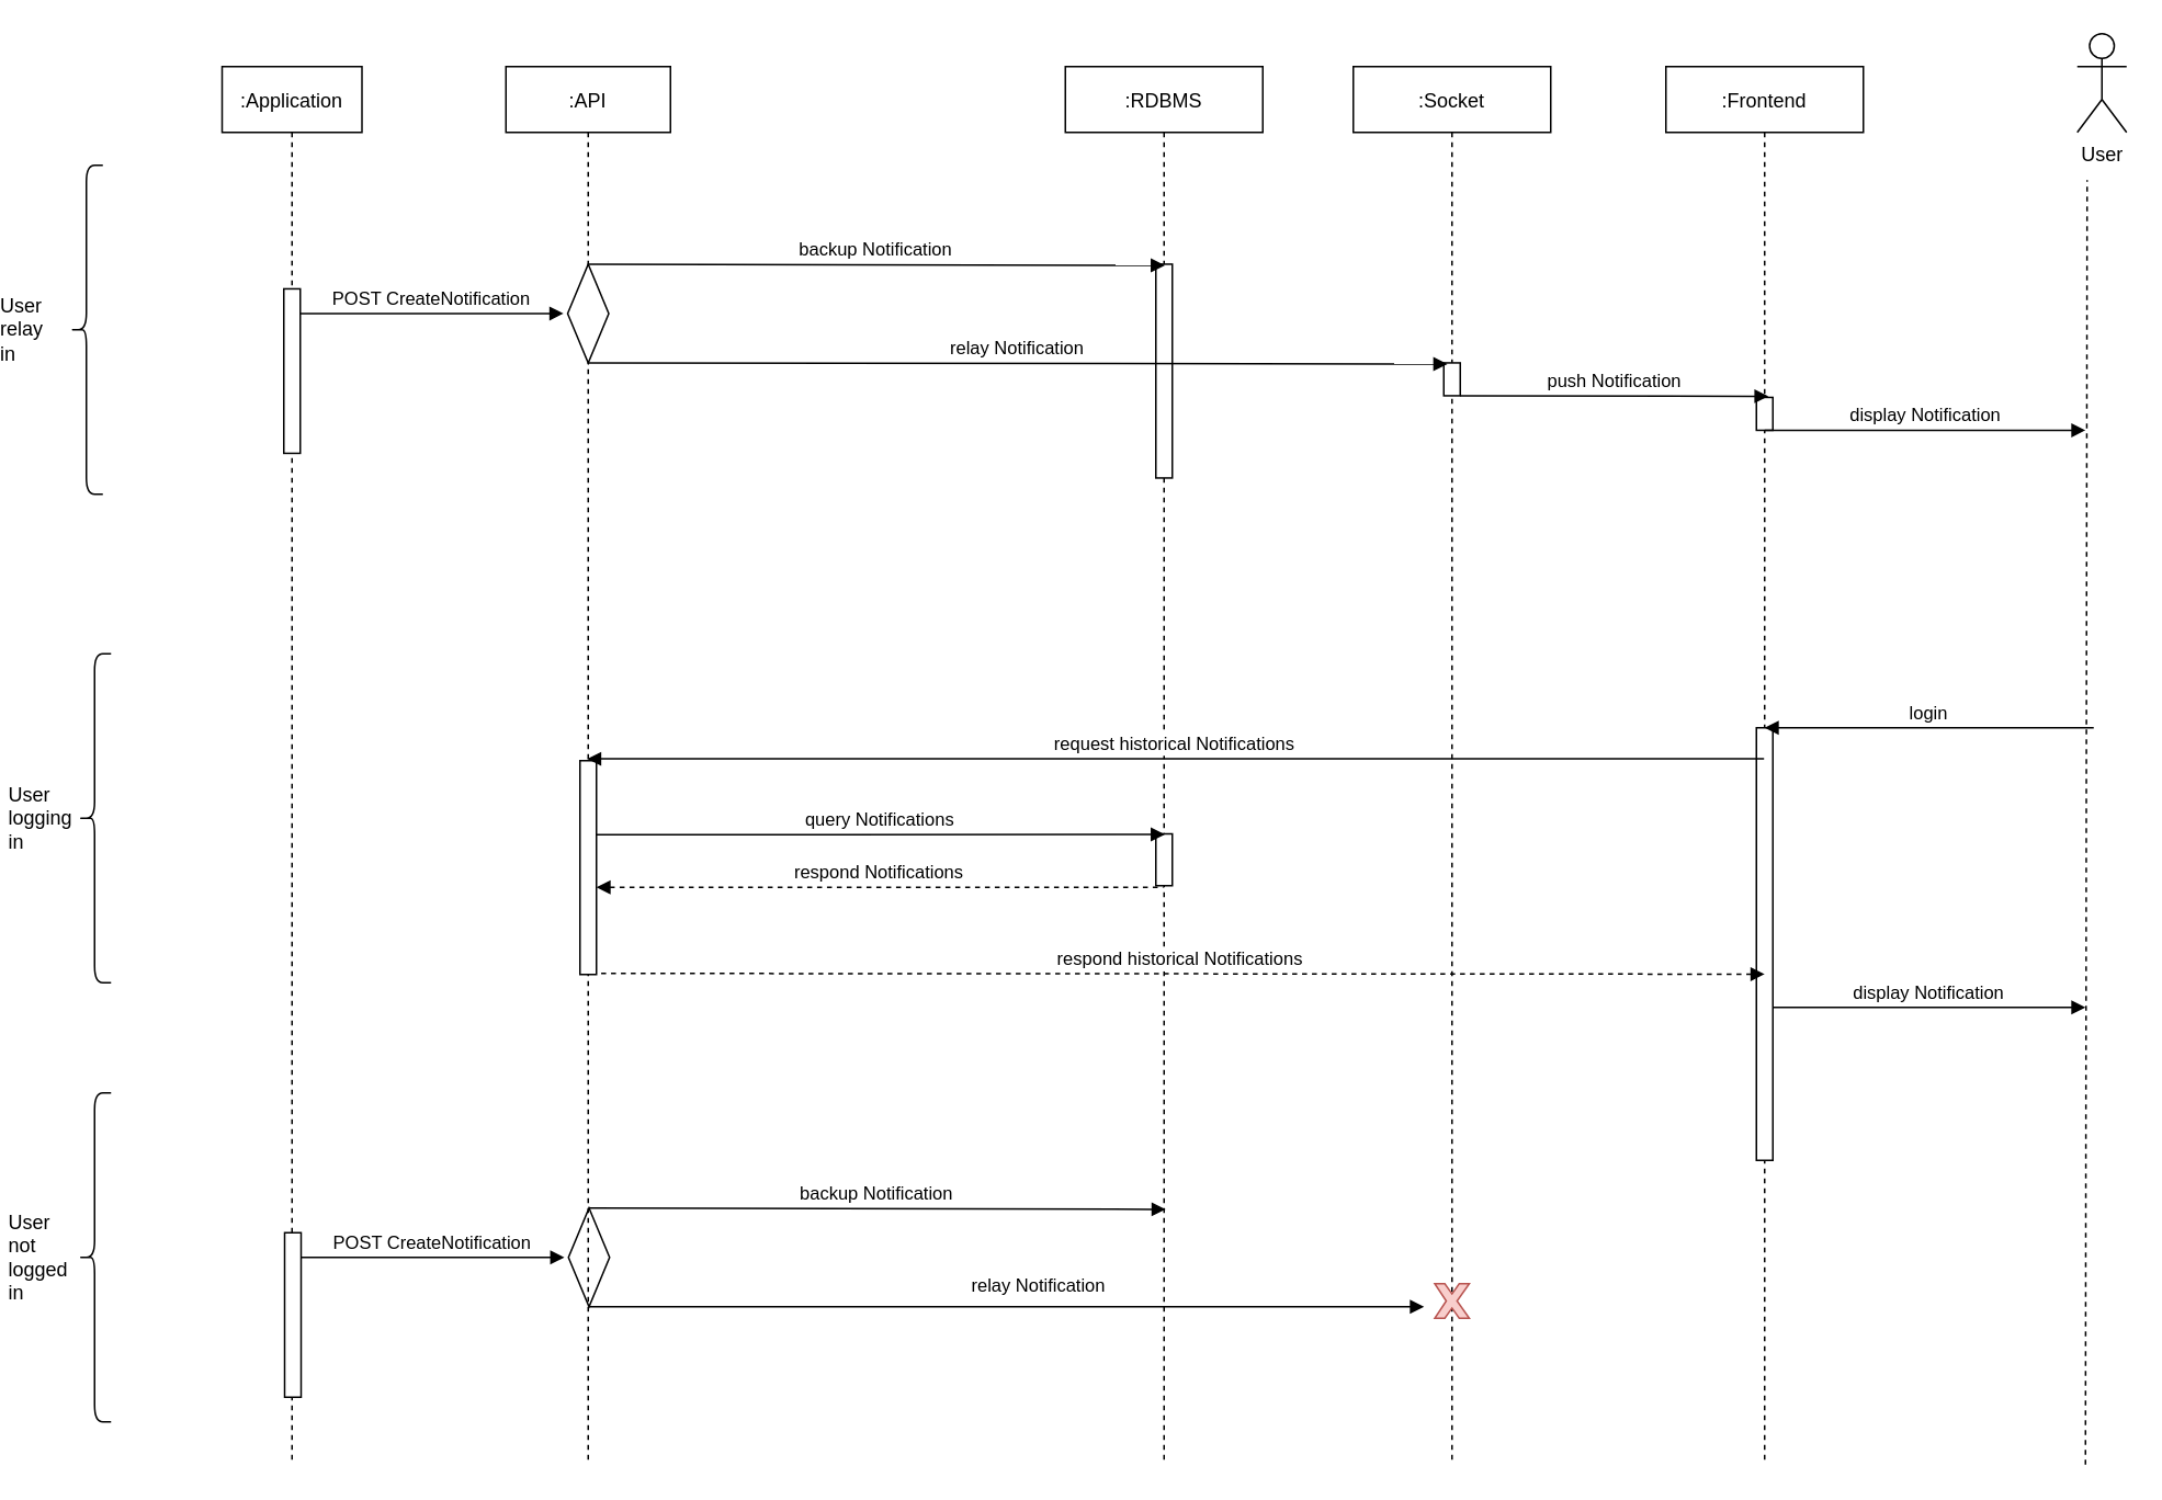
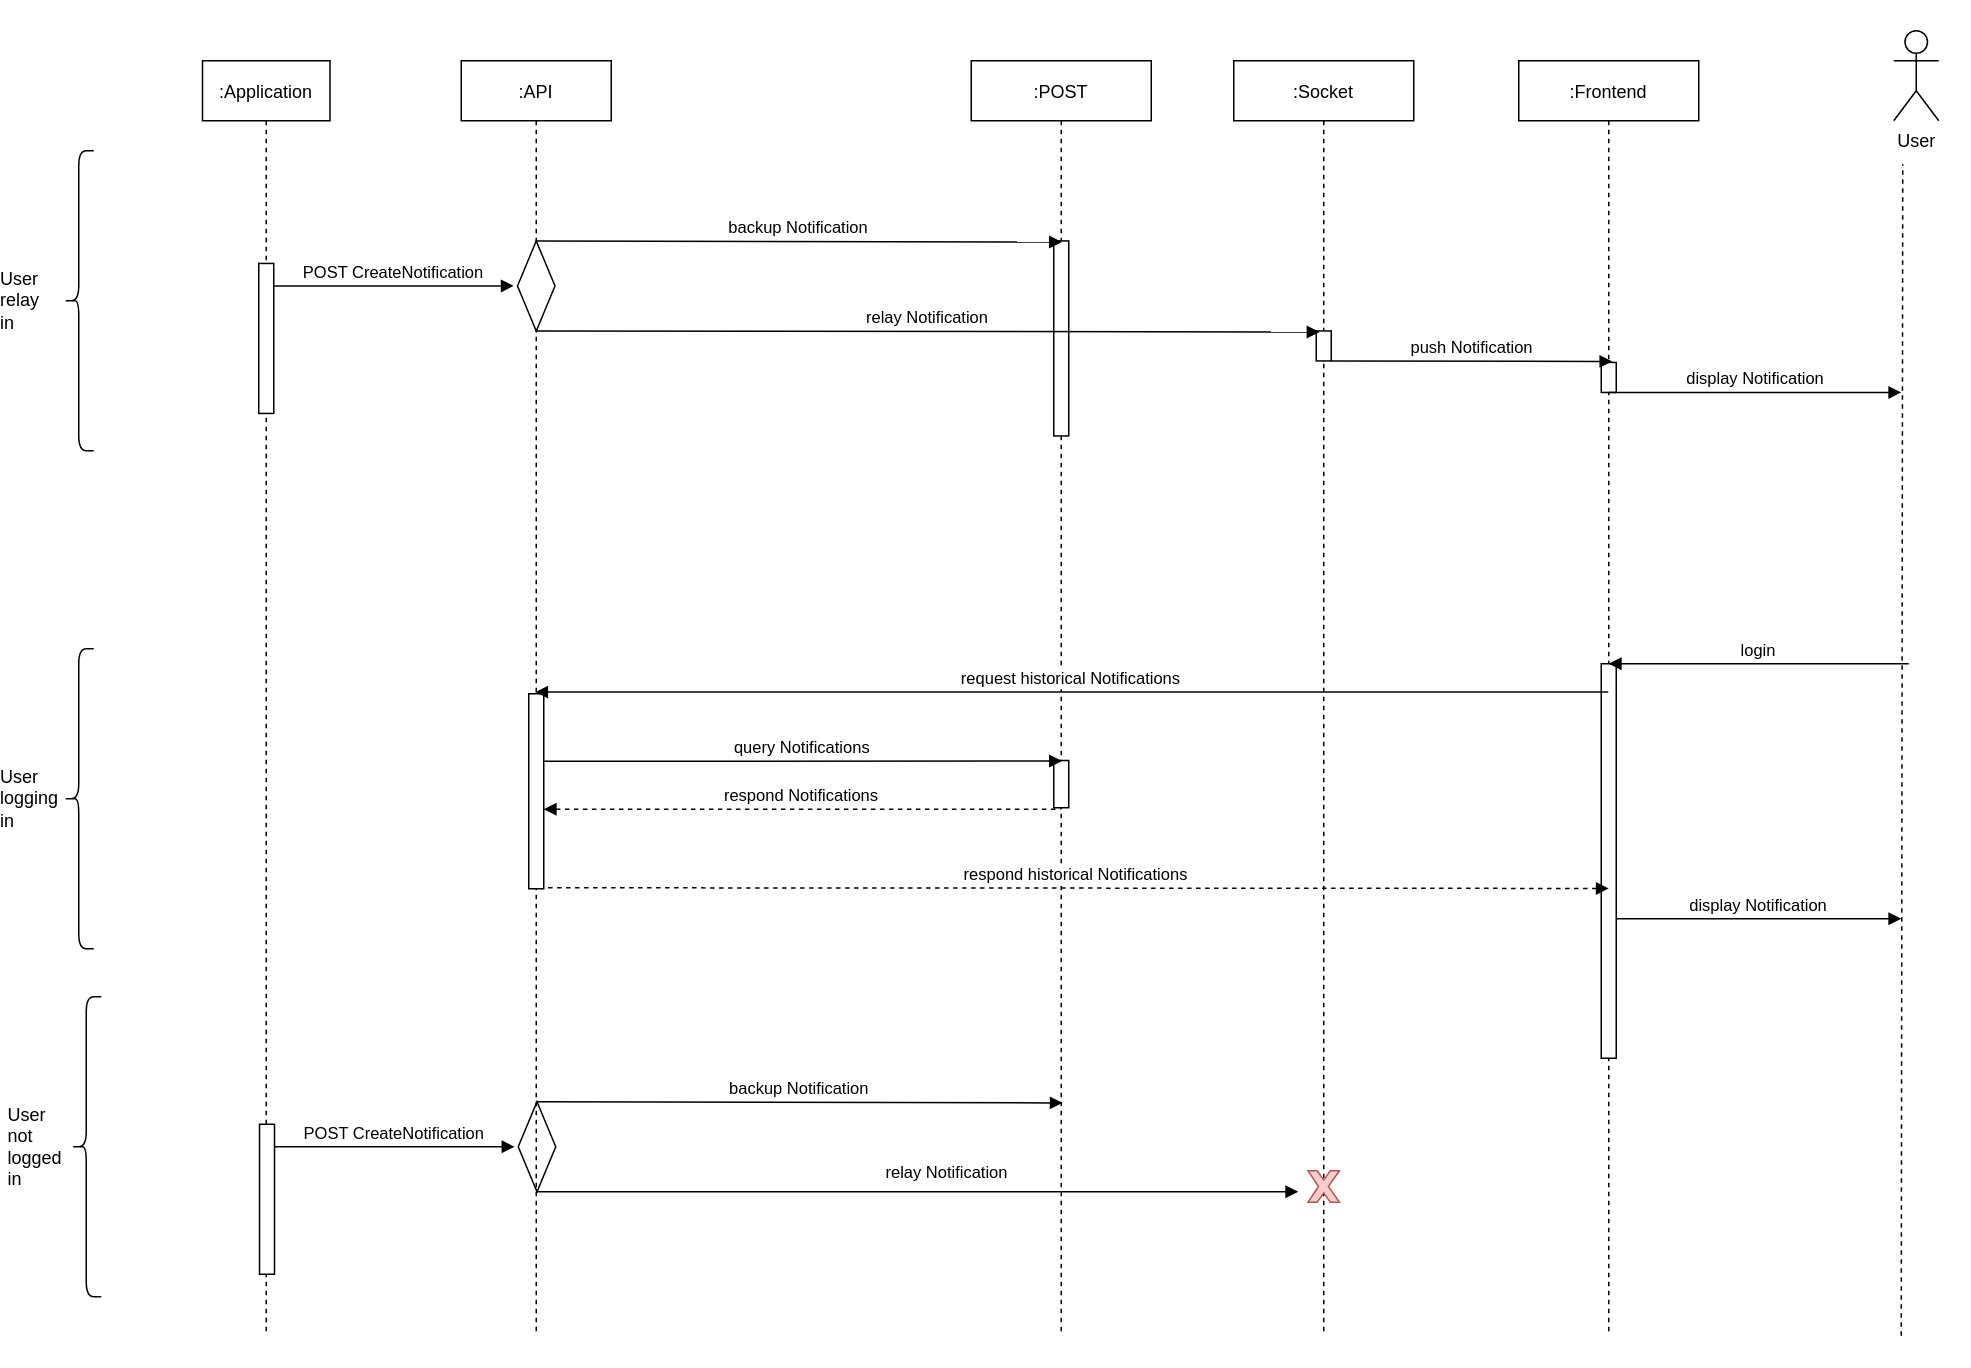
- <mxCell id="8" value=":RDBMS" style="shape=umlLifeline;perimeter=lifelinePerimeter;container=1;collapsible=0;recursiveResize=0;rounded=0;shadow=0;strokeWidth=1;" parent="1" vertex="1"><mxGeometry x="625" y="40" width="120" height="850" as="geometry" /></mxCell>
+ <mxCell id="8" value=":POST" style="shape=umlLifeline;perimeter=lifelinePerimeter;container=1;collapsible=0;recursiveResize=0;rounded=0;shadow=0;strokeWidth=1;" parent="1" vertex="1"><mxGeometry x="625" y="40" width="120" height="850" as="geometry" /></mxCell>
- <mxCell id="32" value="User&lt;br&gt;logging&lt;br&gt;in" style="shape=curlyBracket;whiteSpace=wrap;html=1;rounded=1;size=0.5;align=left;verticalAlign=middle;spacingLeft=0;spacingRight=0;spacing=-42;" parent="1" vertex="1"><mxGeometry x="25" y="397" width="20" height="200" as="geometry" /></mxCell>
+ <mxCell id="32" value="User&lt;br&gt;logging&lt;br&gt;in" style="shape=curlyBracket;whiteSpace=wrap;html=1;rounded=1;size=0.5;align=left;verticalAlign=middle;spacingLeft=0;spacingRight=0;spacing=-42;" parent="1" vertex="1"><mxGeometry x="20" y="432" width="20" height="200" as="geometry" /></mxCell>
